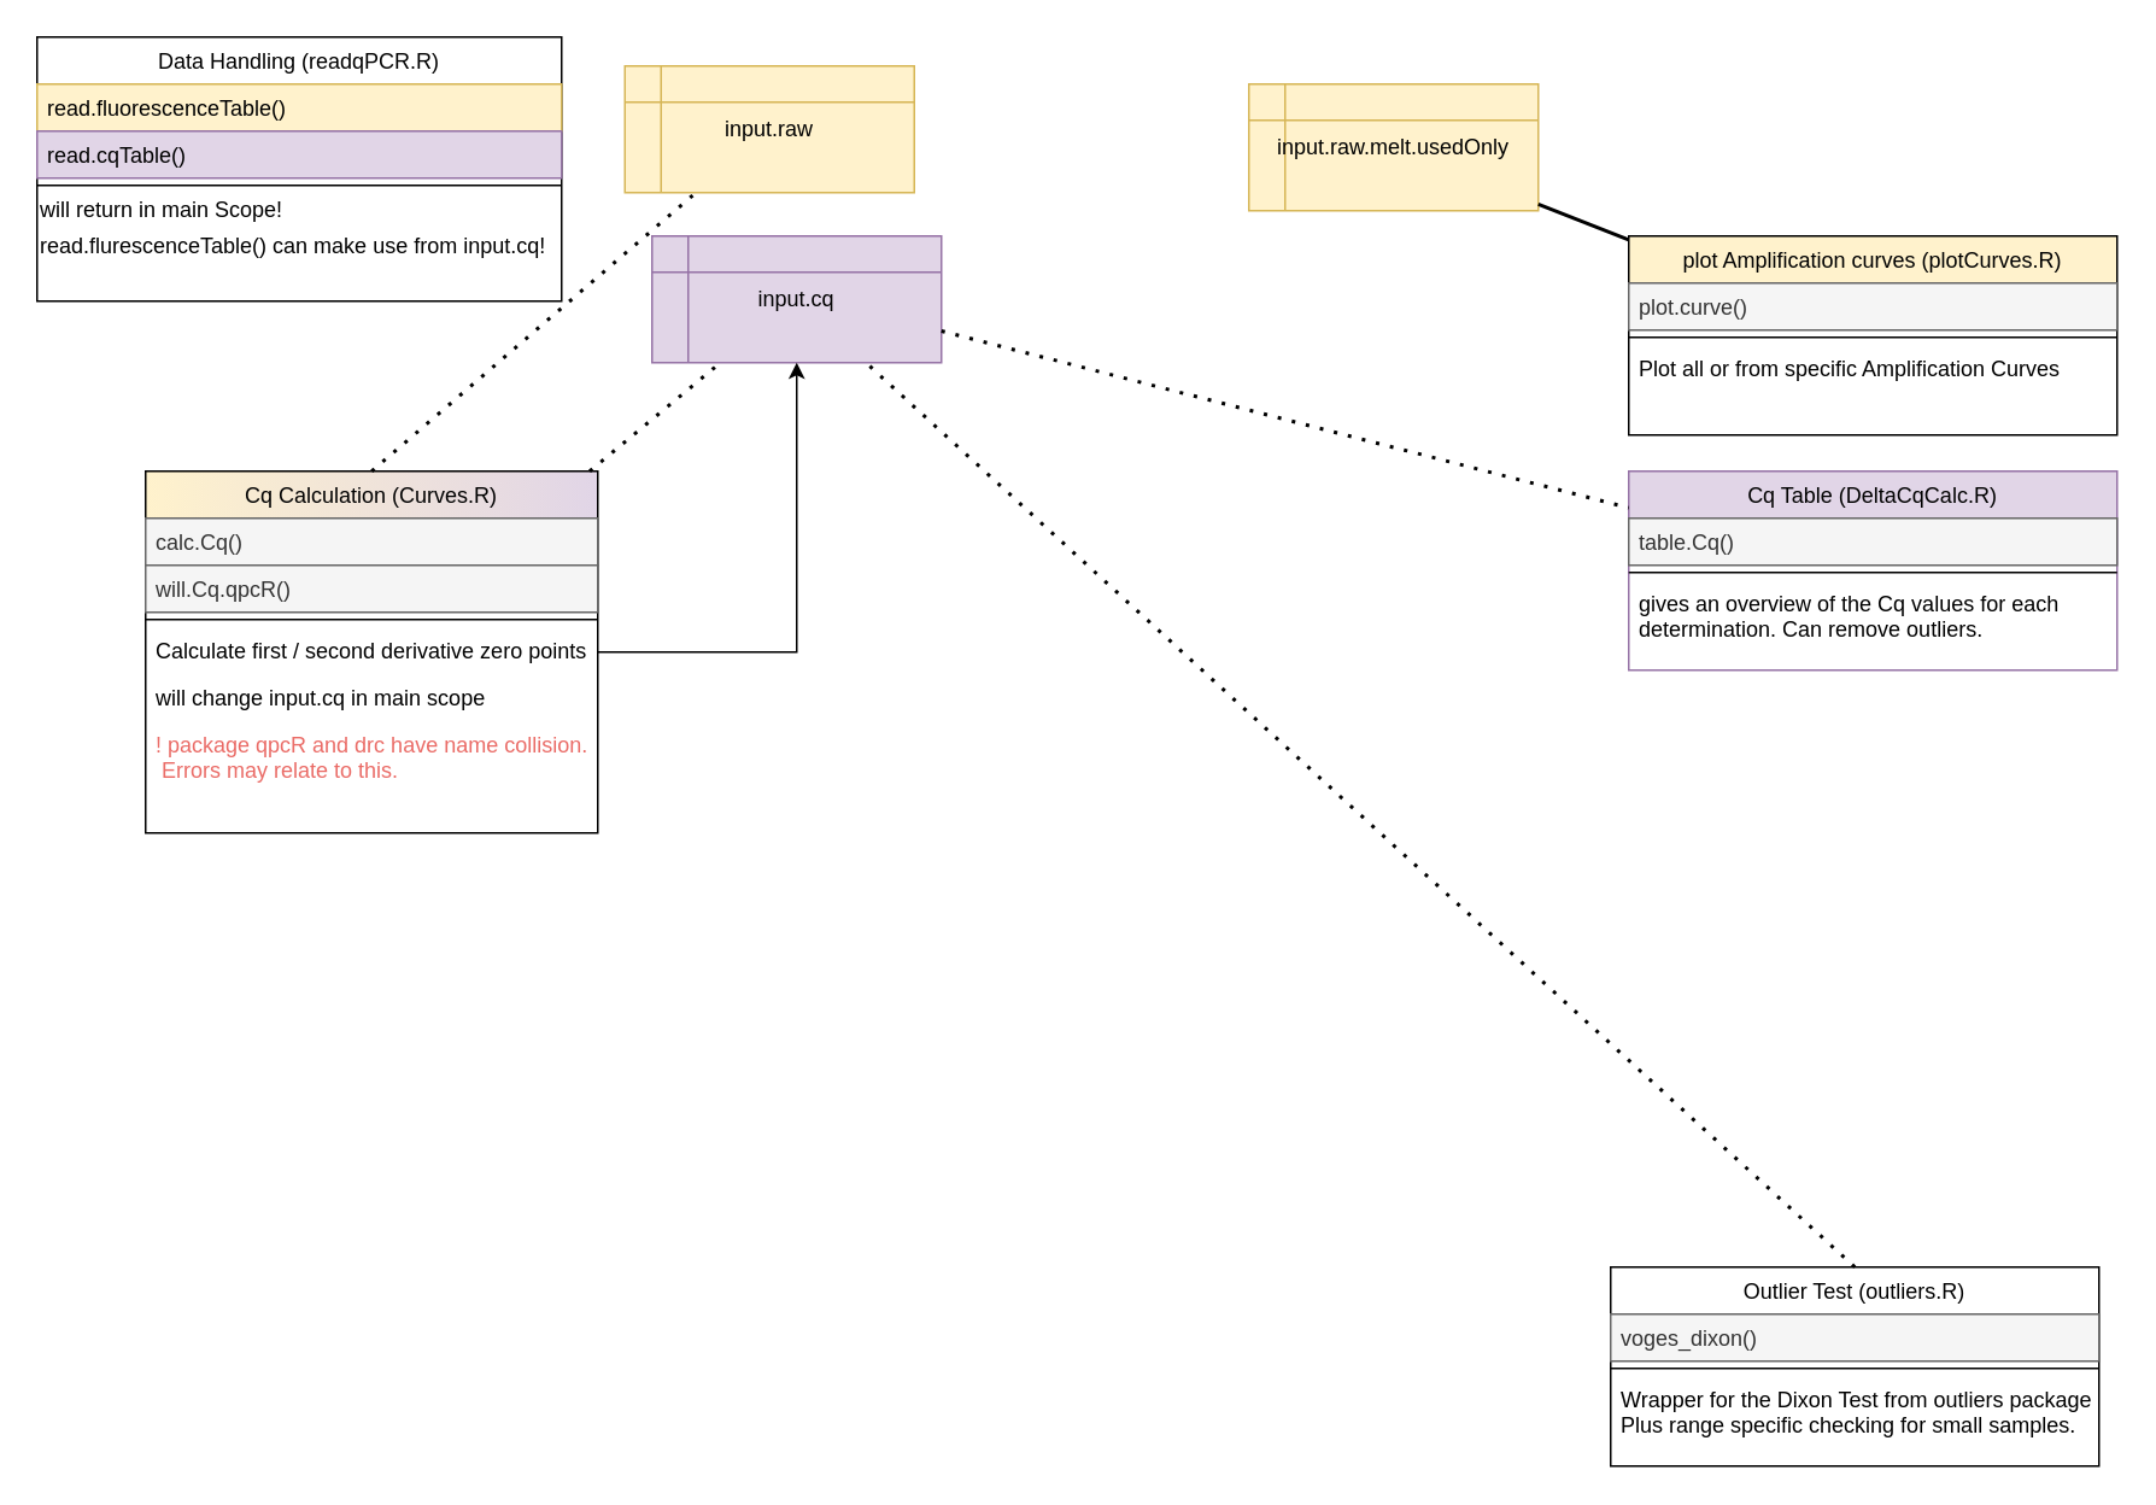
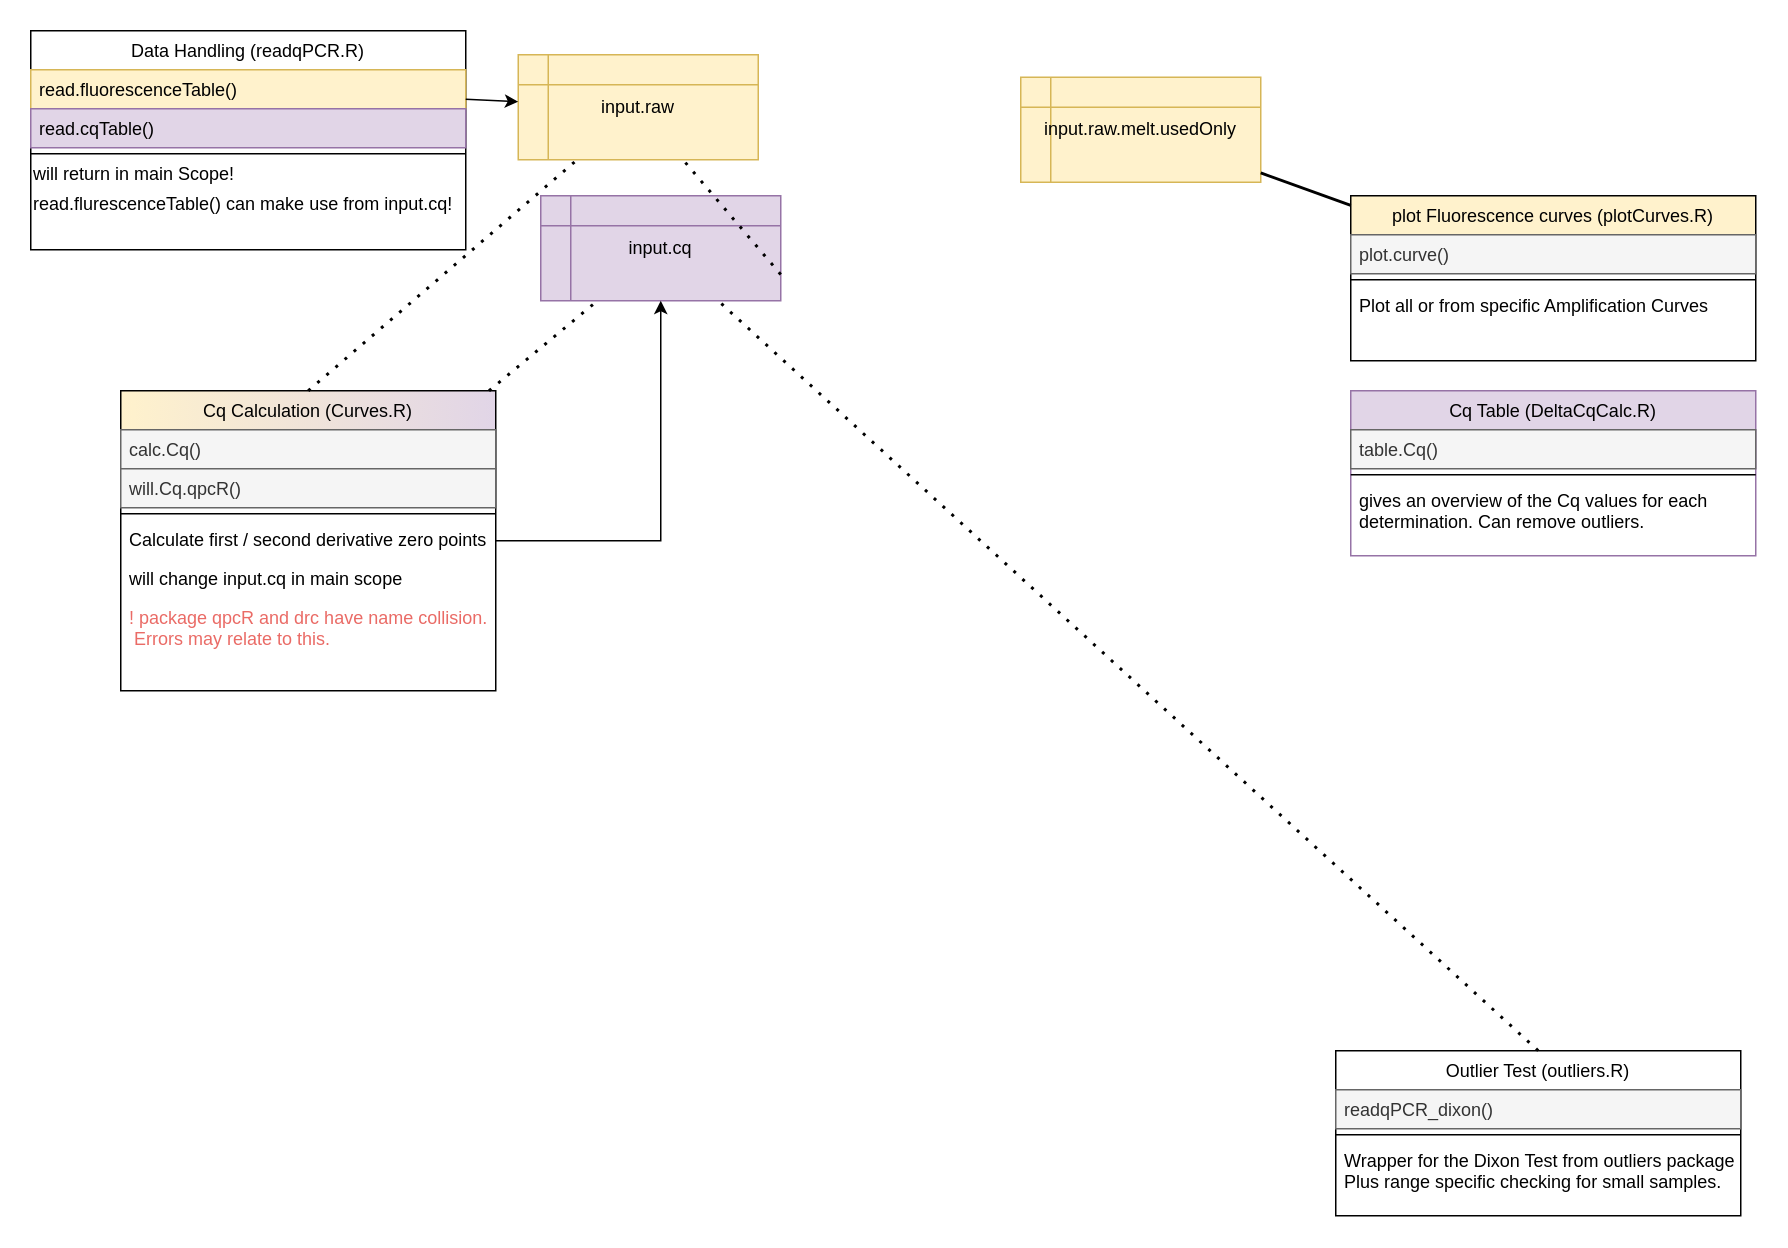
+ <mxCell id="18" value="" style="endArrow=classic;html=1;rounded=0;sketch=0;" parent="1" source="3" target="16" edge="1"><mxGeometry width="50" height="50" relative="1" as="geometry"><mxPoint x="480" y="360" as="sourcePoint" /><mxPoint x="530" y="310" as="targetPoint" /></mxGeometry></mxCell>
- <mxCell id="22" value="input.raw.melt.usedOnly" style="shape=internalStorage;whiteSpace=wrap;html=1;backgroundOutline=1;fillColor=#fff2cc;strokeColor=#d6b656;sketch=0;" parent="1" vertex="1"><mxGeometry x="690" y="46" width="160" height="70" as="geometry" /></mxCell>
+ <mxCell id="22" value="input.raw.melt.usedOnly" style="shape=internalStorage;whiteSpace=wrap;html=1;backgroundOutline=1;fillColor=#fff2cc;strokeColor=#d6b656;sketch=0;" parent="1" vertex="1"><mxGeometry x="680" y="51" width="160" height="70" as="geometry" /></mxCell>
- <mxCell id="23" value="plot Amplification curves (plotCurves.R)" style="swimlane;fontStyle=0;align=center;verticalAlign=top;childLayout=stackLayout;horizontal=1;startSize=26;horizontalStack=0;resizeParent=1;resizeLast=0;collapsible=1;marginBottom=0;rounded=0;shadow=0;strokeWidth=1;gradientDirection=east;fillColor=#fff2cc;strokeColor=default;gradientColor=none;glass=0;sketch=0;" parent="1" vertex="1"><mxGeometry x="900" y="130" width="270" height="110" as="geometry"><mxRectangle x="130" y="380" width="160" height="26" as="alternateBounds" /></mxGeometry></mxCell>
+ <mxCell id="23" value="plot Fluorescence curves (plotCurves.R)" style="swimlane;fontStyle=0;align=center;verticalAlign=top;childLayout=stackLayout;horizontal=1;startSize=26;horizontalStack=0;resizeParent=1;resizeLast=0;collapsible=1;marginBottom=0;rounded=0;shadow=0;strokeWidth=1;gradientDirection=east;fillColor=#fff2cc;strokeColor=default;gradientColor=none;glass=0;sketch=0;" parent="1" vertex="1"><mxGeometry x="900" y="130" width="270" height="110" as="geometry"><mxRectangle x="130" y="380" width="160" height="26" as="alternateBounds" /></mxGeometry></mxCell>
- <mxCell id="32" value="" style="endArrow=none;dashed=1;html=1;dashPattern=1 3;strokeWidth=2;rounded=0;exitX=1;exitY=0.75;exitDx=0;exitDy=0;" edge="1" parent="1" source="17" target="28"><mxGeometry width="50" height="50" relative="1" as="geometry"><mxPoint x="870" y="560" as="sourcePoint" /><mxPoint x="920" y="510" as="targetPoint" /></mxGeometry></mxCell>
+ <mxCell id="32" value="" style="endArrow=none;dashed=1;html=1;dashPattern=1 3;strokeWidth=2;rounded=0;exitX=1;exitY=0.75;exitDx=0;exitDy=0;" edge="1" parent="1" source="17" target="16"><mxGeometry width="50" height="50" relative="1" as="geometry"><mxPoint x="870" y="560" as="sourcePoint" /><mxPoint x="920" y="510" as="targetPoint" /></mxGeometry></mxCell>
- <mxCell id="34" value="voges_dixon()" style="text;align=left;verticalAlign=top;spacingLeft=4;spacingRight=4;overflow=hidden;rotatable=0;points=[[0,0.5],[1,0.5]];portConstraint=eastwest;fillColor=#f5f5f5;strokeColor=#666666;fontColor=#333333;sketch=0;" vertex="1" parent="33"><mxGeometry y="26" width="270" height="26" as="geometry" /></mxCell>
+ <mxCell id="34" value="readqPCR_dixon()" style="text;align=left;verticalAlign=top;spacingLeft=4;spacingRight=4;overflow=hidden;rotatable=0;points=[[0,0.5],[1,0.5]];portConstraint=eastwest;fillColor=#f5f5f5;strokeColor=#666666;fontColor=#333333;sketch=0;" vertex="1" parent="33"><mxGeometry y="26" width="270" height="26" as="geometry" /></mxCell>
